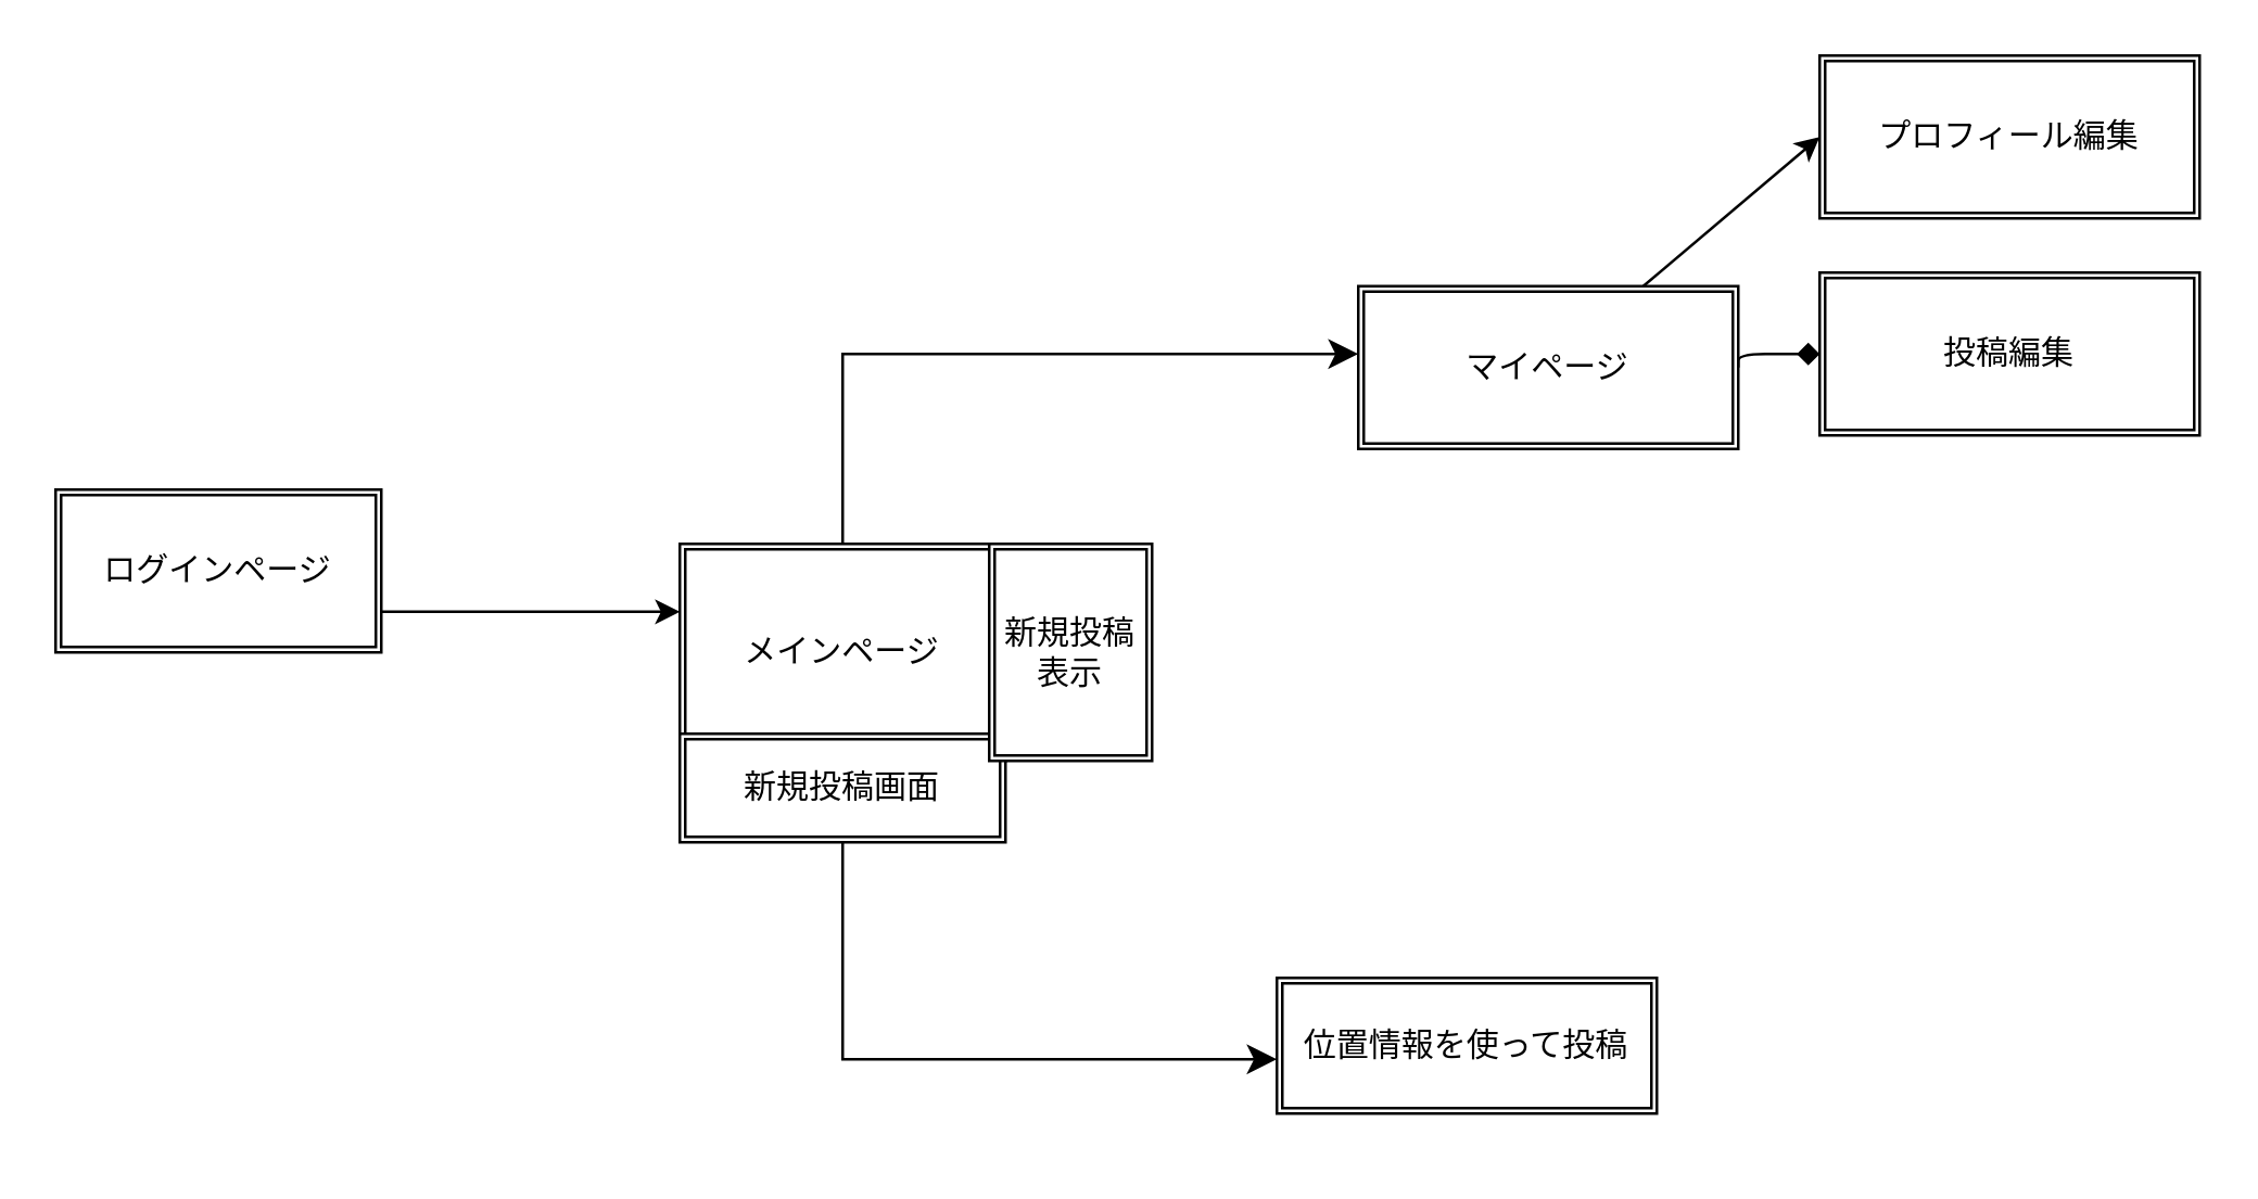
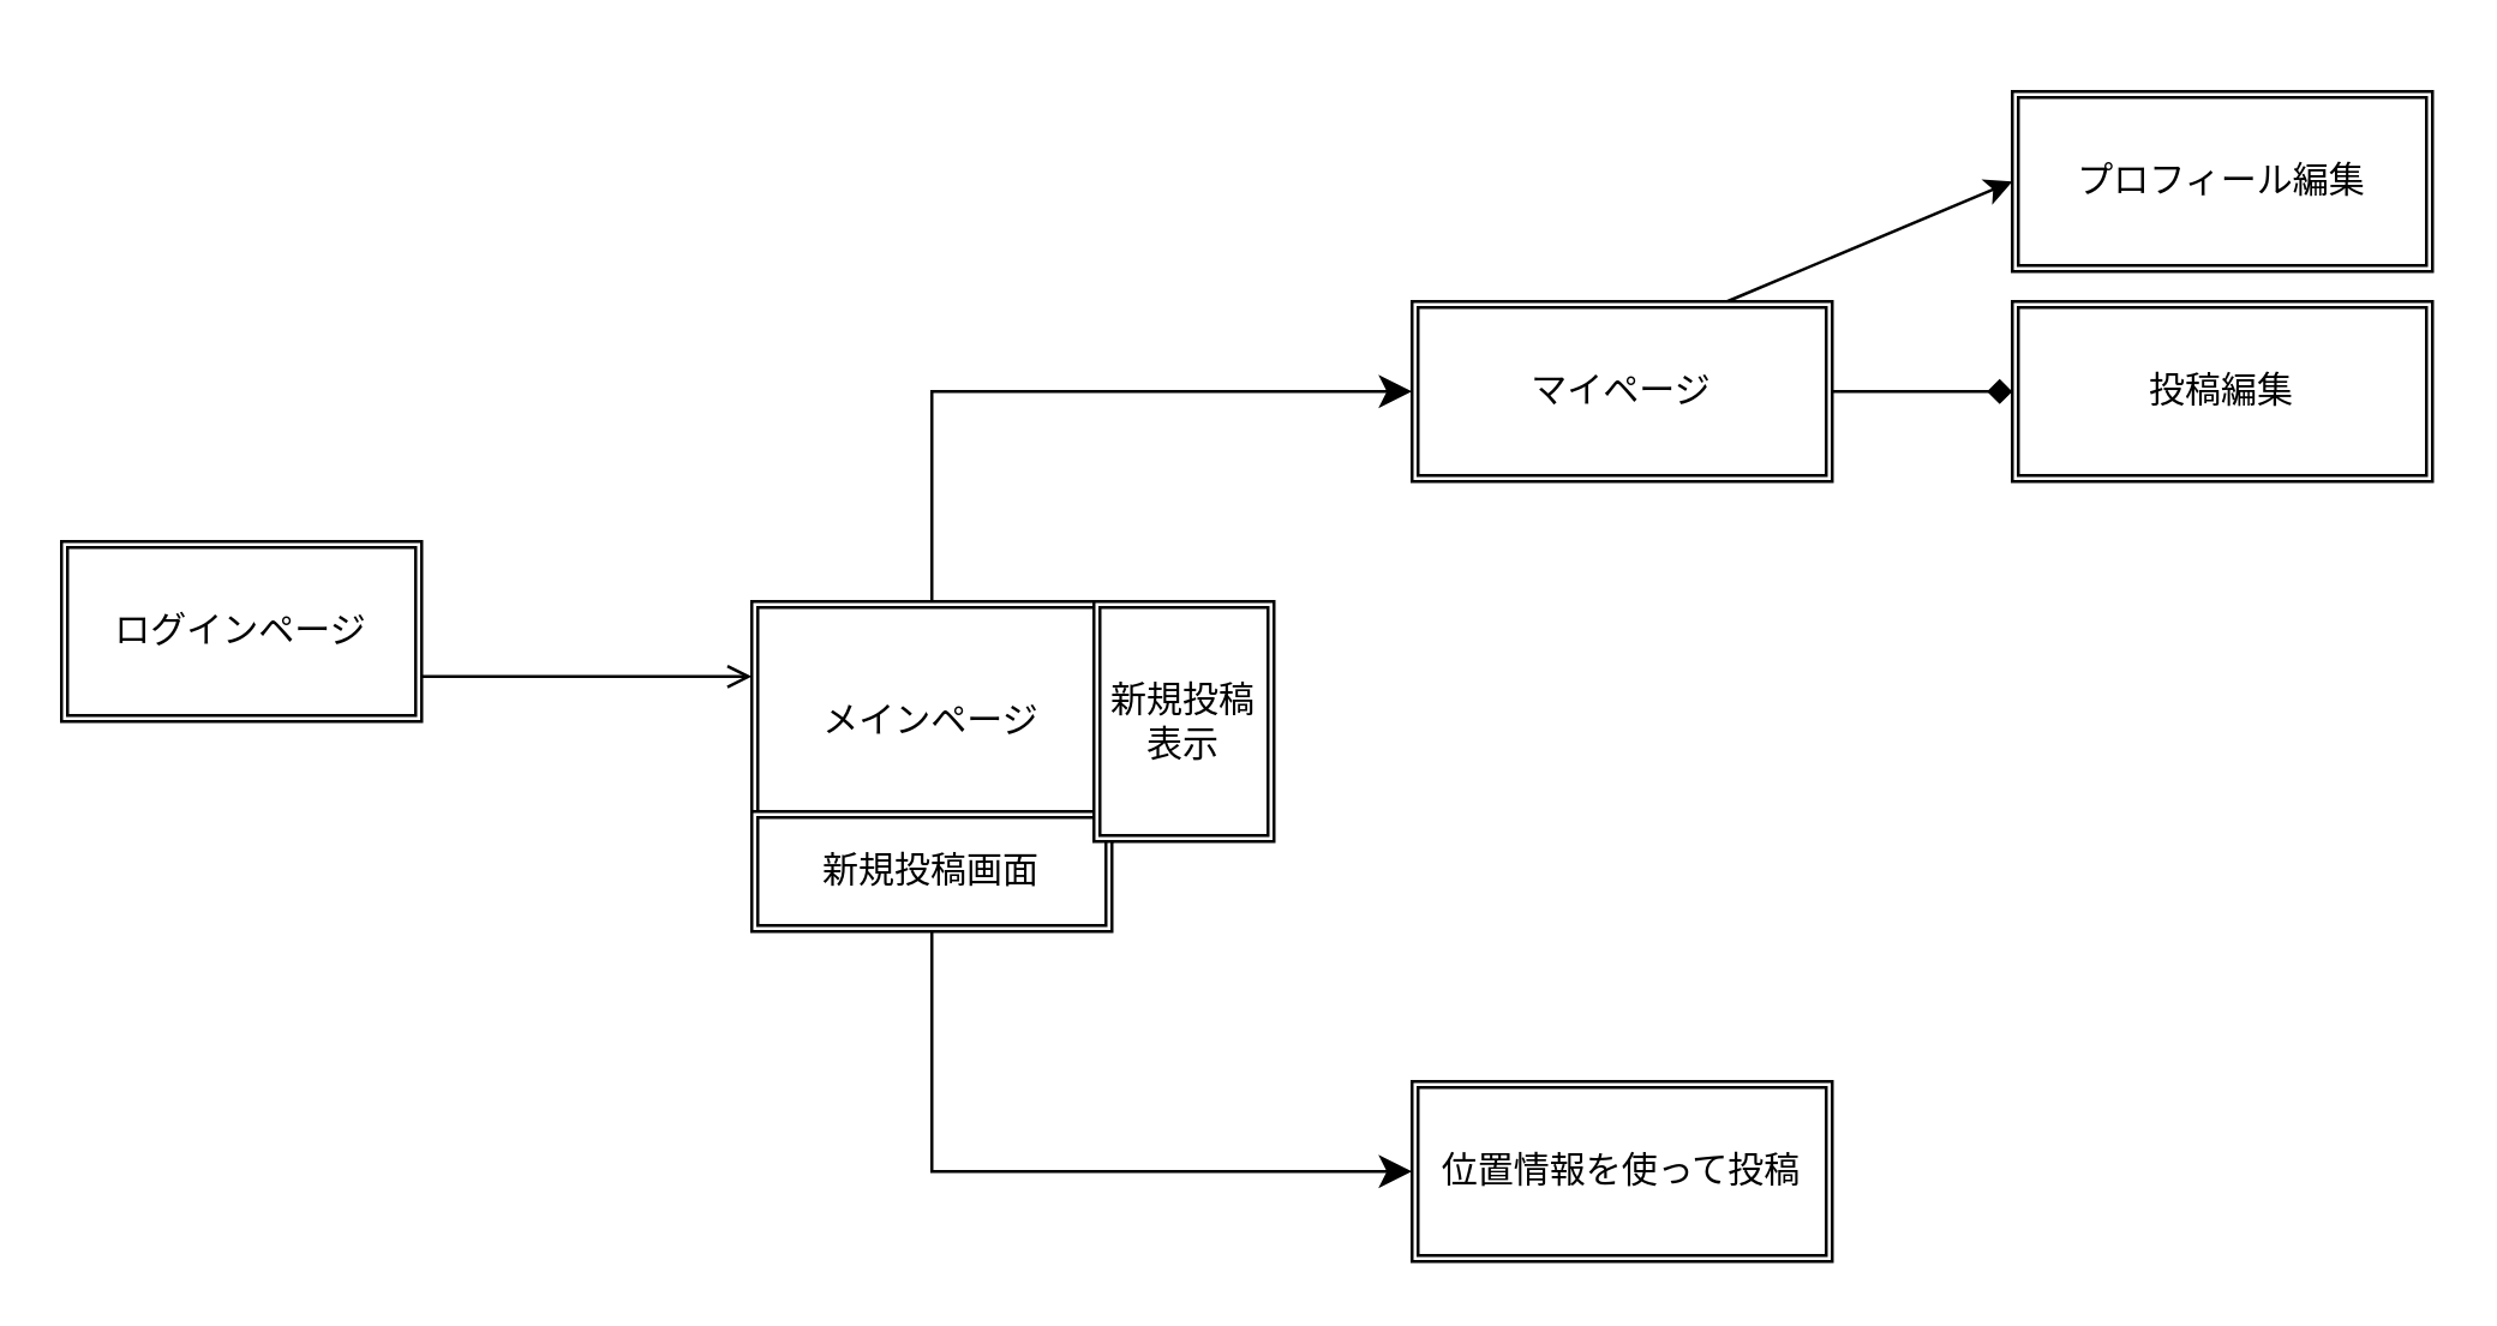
- <mxCell id="11" value="プロフィール編集" style="shape=ext;double=1;rounded=0;whiteSpace=wrap;html=1;" vertex="1" parent="1"><mxGeometry x="670" y="20" width="140" height="60" as="geometry" /></mxCell>
+ <mxCell id="11" value="プロフィール編集" style="shape=ext;double=1;rounded=0;whiteSpace=wrap;html=1;" vertex="1" parent="1"><mxGeometry x="670" y="30" width="140" height="60" as="geometry" /></mxCell>
- <mxCell id="9" value="マイページ" style="shape=ext;double=1;rounded=0;whiteSpace=wrap;html=1;" vertex="1" parent="1"><mxGeometry x="500" y="105" width="140" height="60" as="geometry" /></mxCell>
+ <mxCell id="9" value="マイページ" style="shape=ext;double=1;rounded=0;whiteSpace=wrap;html=1;" vertex="1" parent="1"><mxGeometry x="470" y="100" width="140" height="60" as="geometry" /></mxCell>
- <mxCell id="3" style="edgeStyle=none;html=1;exitX=1;exitY=0.75;exitDx=0;exitDy=0;entryX=0;entryY=0.313;entryDx=0;entryDy=0;entryPerimeter=0;" edge="1" parent="1" source="4" target="2"><mxGeometry relative="1" as="geometry"><mxPoint x="250" y="220" as="targetPoint" /></mxGeometry></mxCell>
+ <mxCell id="3" style="edgeStyle=none;html=1;exitX=1;exitY=0.75;exitDx=0;exitDy=0;entryX=0;entryY=0.313;entryDx=0;entryDy=0;entryPerimeter=0;endArrow=open;" edge="1" parent="1" source="4" target="2"><mxGeometry relative="1" as="geometry"><mxPoint x="250" y="220" as="targetPoint" /></mxGeometry></mxCell>
- <mxCell id="10" value="位置情報を使って投稿" style="shape=ext;double=1;rounded=0;whiteSpace=wrap;html=1;" vertex="1" parent="1"><mxGeometry x="470" y="360" width="140" height="50" as="geometry" /></mxCell>
+ <mxCell id="10" value="位置情報を使って投稿" style="shape=ext;double=1;rounded=0;whiteSpace=wrap;html=1;" vertex="1" parent="1"><mxGeometry x="470" y="360" width="140" height="60" as="geometry" /></mxCell>
